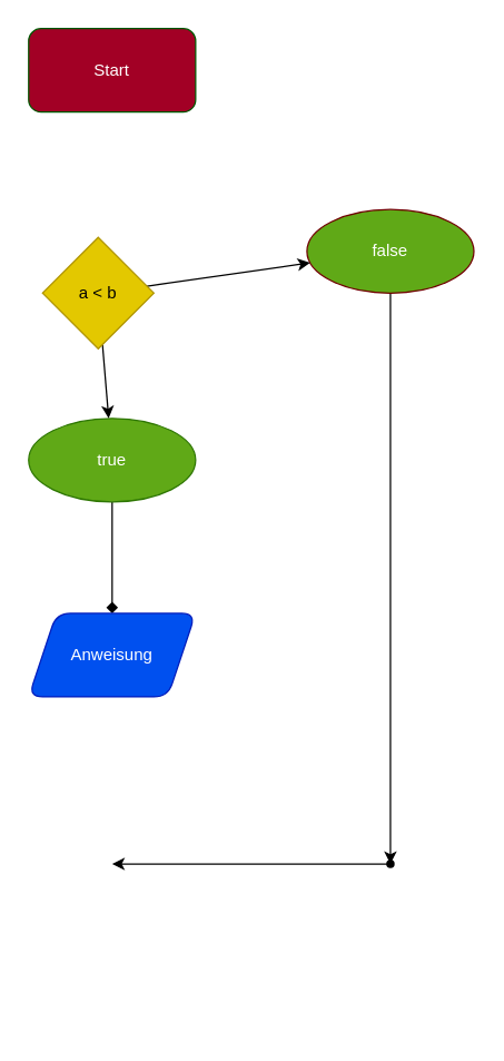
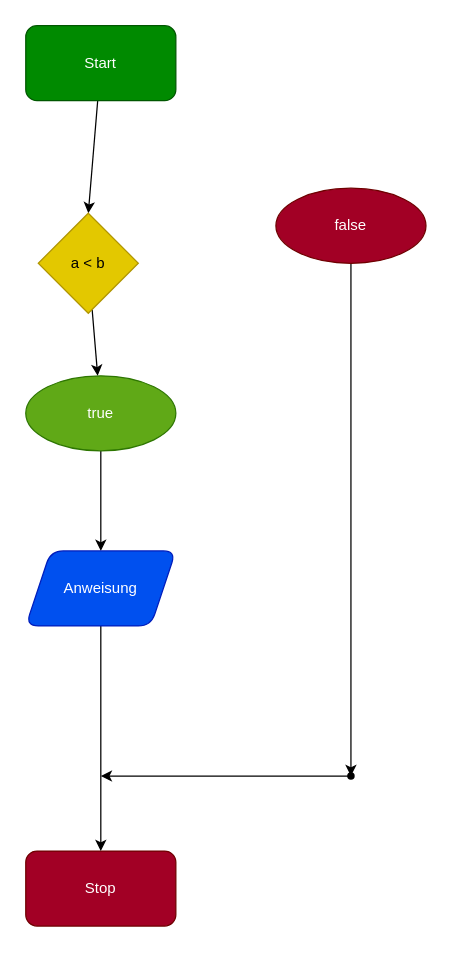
- <mxCell id="3" value="Start" style="rounded=1;whiteSpace=wrap;html=1;fillColor=#a20025;fontColor=#ffffff;strokeColor=#005700;" vertex="1" parent="1"><mxGeometry x="20" y="20" width="120" height="60" as="geometry" /></mxCell>
+ <mxCell id="3" value="Start" style="rounded=1;whiteSpace=wrap;html=1;fillColor=#008a00;fontColor=#ffffff;strokeColor=#005700;" vertex="1" parent="1"><mxGeometry x="20" y="20" width="120" height="60" as="geometry" /></mxCell>
+ <mxCell id="2" style="edgeStyle=none;html=1;entryX=0.5;entryY=0;entryDx=0;entryDy=0;" edge="1" parent="1" source="3" target="15"><mxGeometry relative="1" as="geometry" /></mxCell>
- <mxCell id="10" value="false" style="ellipse;whiteSpace=wrap;html=1;rounded=1;fillColor=#60a917;fontColor=#ffffff;strokeColor=#6F0000;" vertex="1" parent="1"><mxGeometry x="220" y="150" width="120" height="60" as="geometry" /></mxCell>
+ <mxCell id="10" value="false" style="ellipse;whiteSpace=wrap;html=1;rounded=1;fillColor=#a20025;fontColor=#ffffff;strokeColor=#6F0000;" vertex="1" parent="1"><mxGeometry x="220" y="150" width="120" height="60" as="geometry" /></mxCell>
- <mxCell id="14" style="edgeStyle=none;html=1;" edge="1" parent="1" source="15" target="10"><mxGeometry relative="1" as="geometry" /></mxCell>
- <mxCell id="5" value="" style="edgeStyle=none;html=1;endArrow=diamond;" edge="1" parent="1" source="6" target="8"><mxGeometry relative="1" as="geometry" /></mxCell>
+ <mxCell id="5" value="" style="edgeStyle=none;html=1;" edge="1" parent="1" source="6" target="8"><mxGeometry relative="1" as="geometry" /></mxCell>
+ <mxCell id="7" style="edgeStyle=none;html=1;entryX=0.5;entryY=0;entryDx=0;entryDy=0;" edge="1" parent="1" source="8" target="4"><mxGeometry relative="1" as="geometry" /></mxCell>
+ <mxCell id="4" value="Stop" style="rounded=1;whiteSpace=wrap;html=1;fillColor=#a20025;fontColor=#ffffff;strokeColor=#6F0000;" vertex="1" parent="1"><mxGeometry x="20" y="680" width="120" height="60" as="geometry" /></mxCell>
